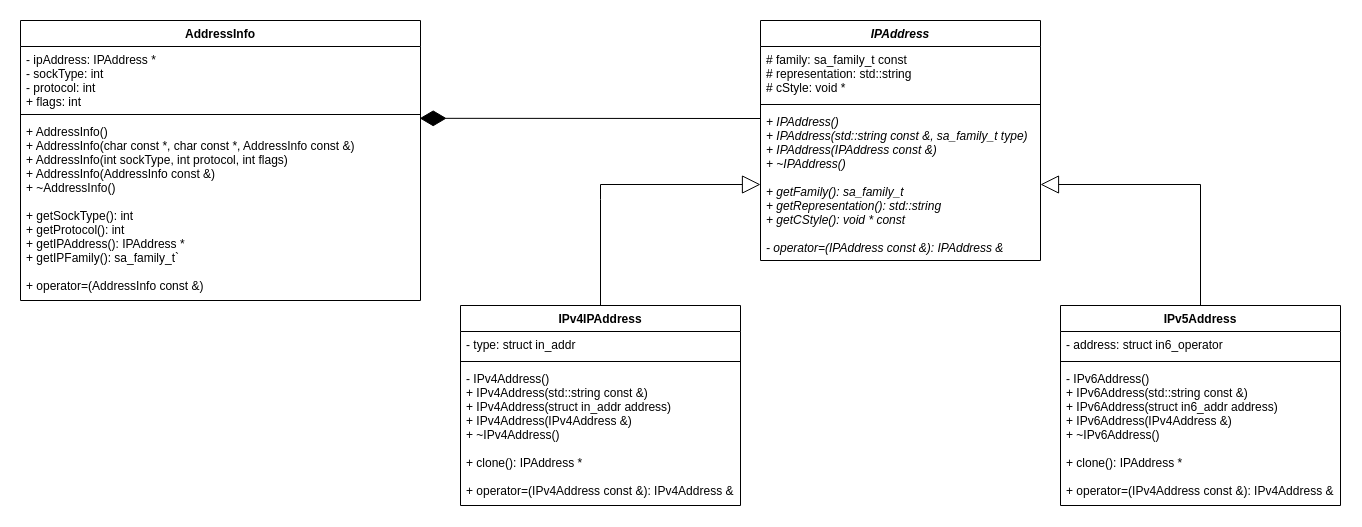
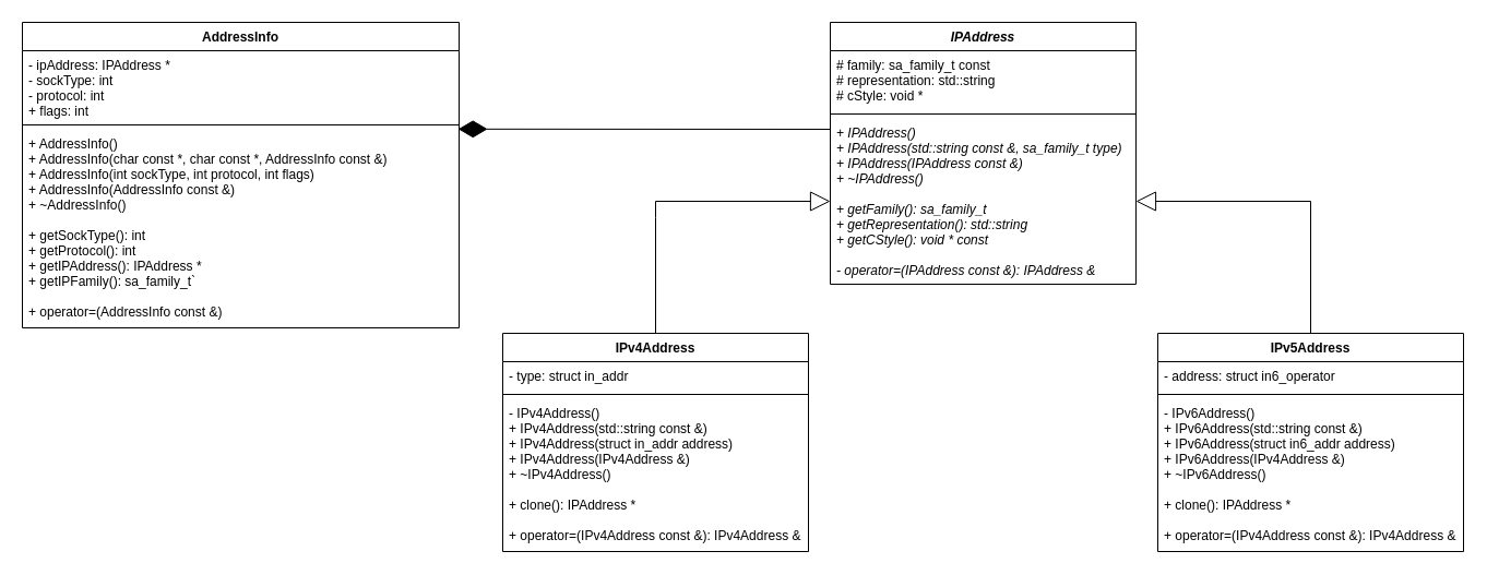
- <mxCell id="13" value="IPv4IPAddress" style="swimlane;fontStyle=1;align=center;verticalAlign=top;childLayout=stackLayout;horizontal=1;startSize=26;horizontalStack=0;resizeParent=1;resizeParentMax=0;resizeLast=0;collapsible=1;marginBottom=0;" vertex="1" parent="1"><mxGeometry x="460" y="305" width="280" height="200" as="geometry" /></mxCell>
+ <mxCell id="13" value="IPv4Address" style="swimlane;fontStyle=1;align=center;verticalAlign=top;childLayout=stackLayout;horizontal=1;startSize=26;horizontalStack=0;resizeParent=1;resizeParentMax=0;resizeLast=0;collapsible=1;marginBottom=0;" vertex="1" parent="1"><mxGeometry x="460" y="305" width="280" height="200" as="geometry" /></mxCell>
